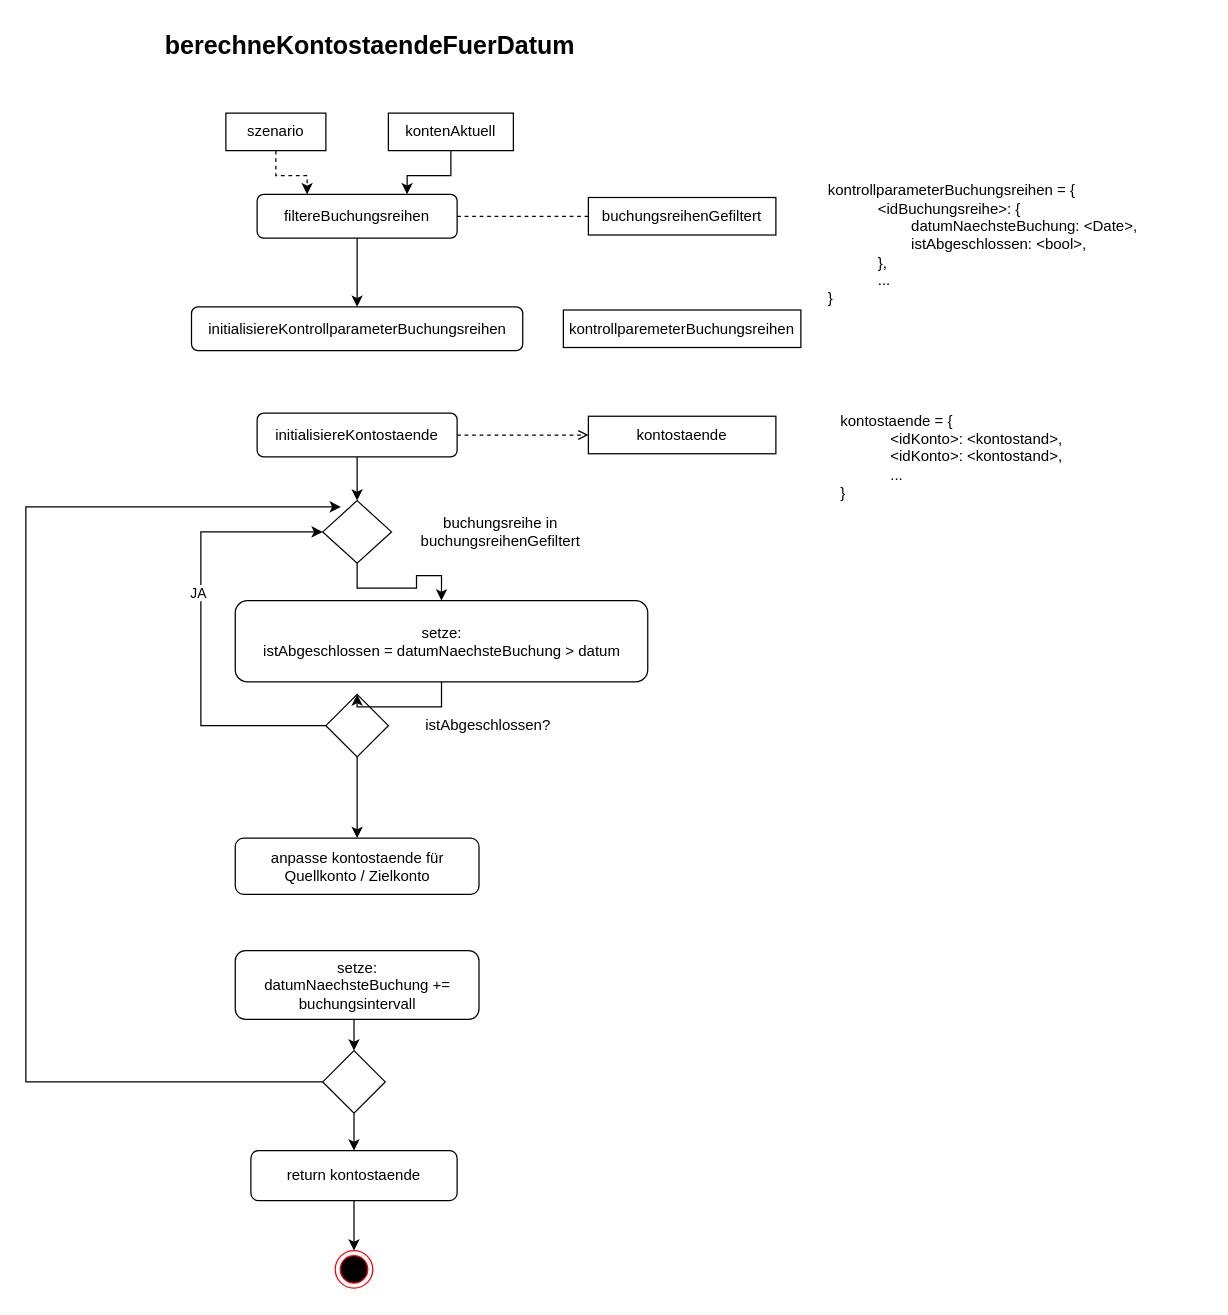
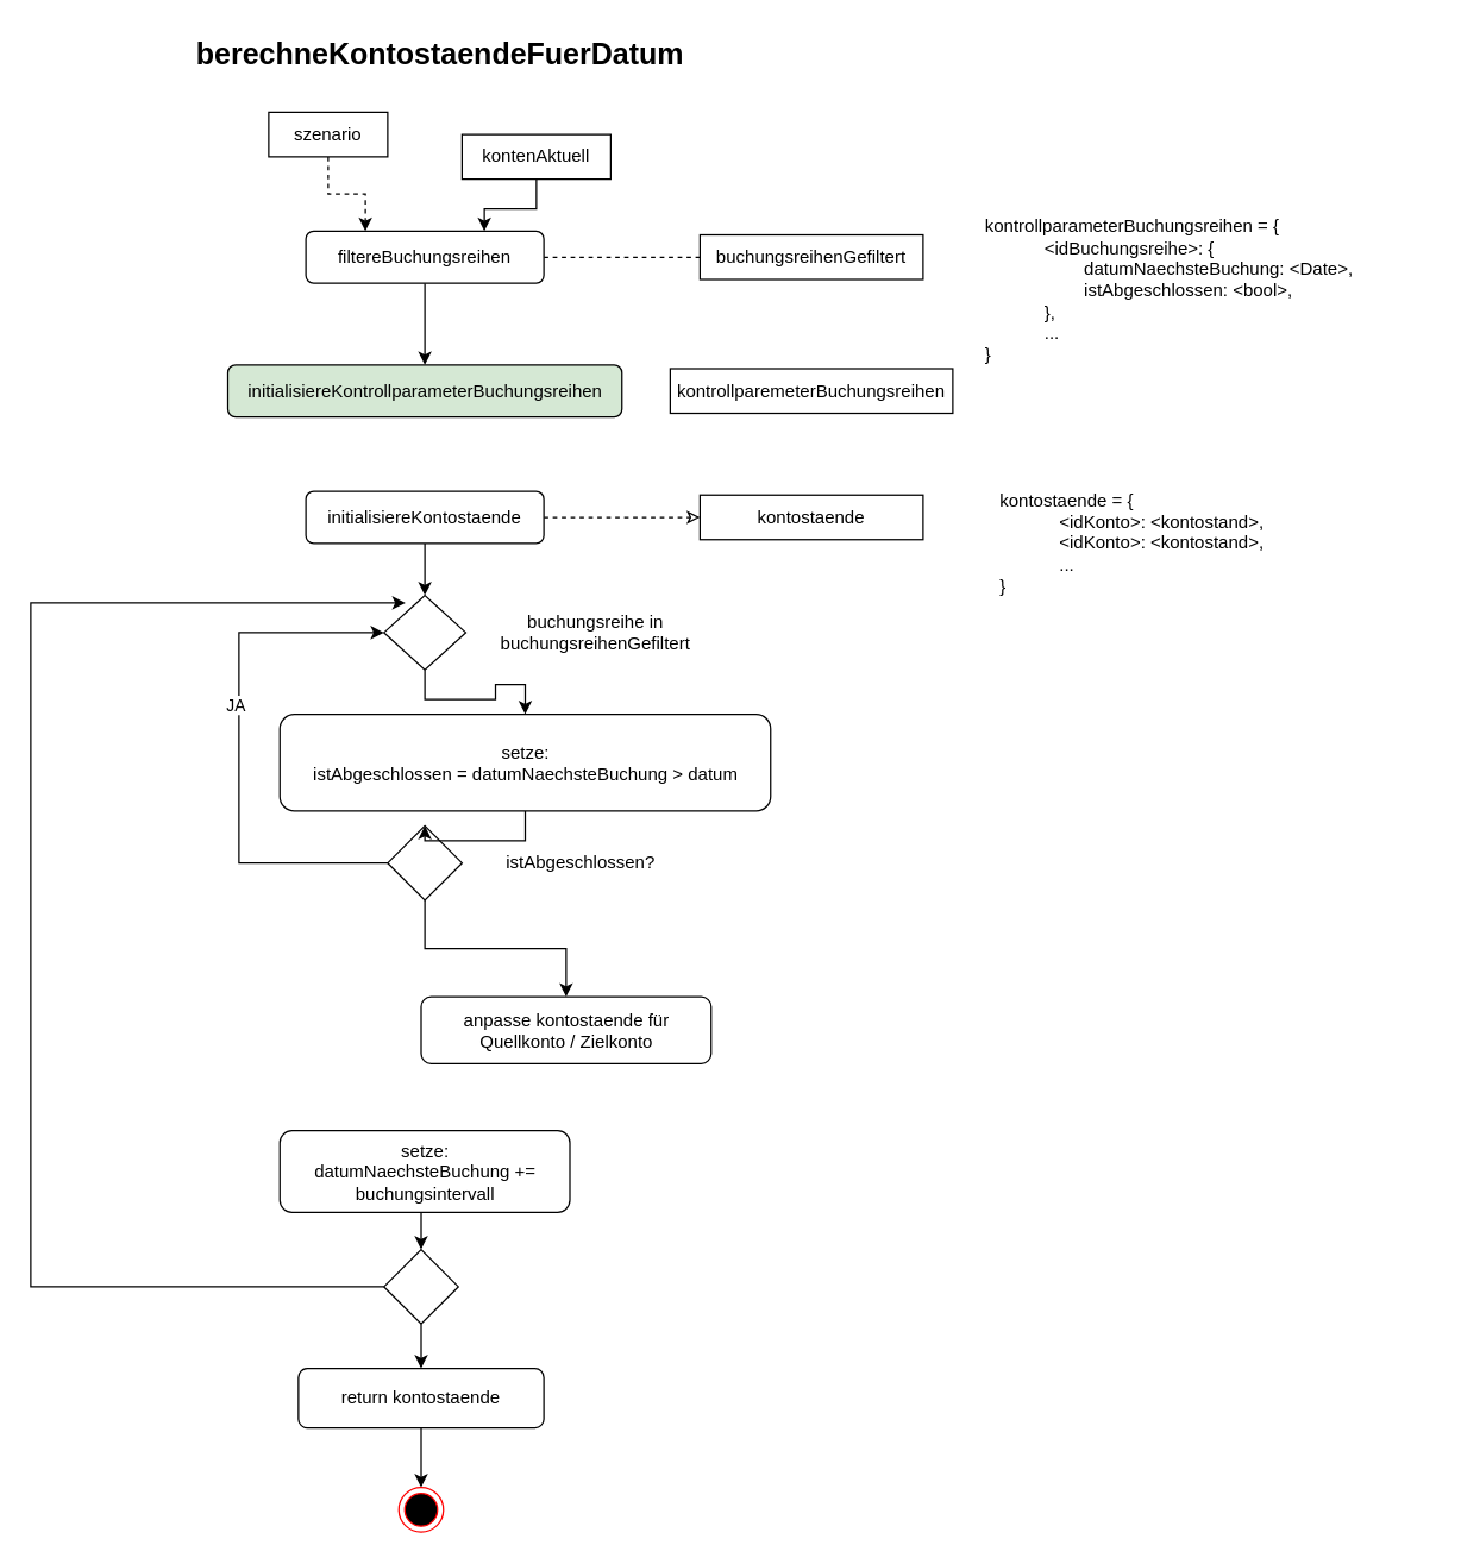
- <mxCell id="7" value="szenario" style="rounded=0;whiteSpace=wrap;html=1;" parent="1" vertex="1"><mxGeometry x="180" y="90" width="80" height="30" as="geometry" /></mxCell>
+ <mxCell id="7" value="szenario" style="rounded=0;whiteSpace=wrap;html=1;" parent="1" vertex="1"><mxGeometry x="180" y="75" width="80" height="30" as="geometry" /></mxCell>
- <mxCell id="16" value="initialisiereKontrollparameterBuchungsreihen" style="rounded=1;whiteSpace=wrap;html=1;" parent="1" vertex="1"><mxGeometry x="152.5" y="245" width="265" height="35" as="geometry" /></mxCell>
+ <mxCell id="16" value="initialisiereKontrollparameterBuchungsreihen" style="rounded=1;whiteSpace=wrap;html=1;fillColor=#d5e8d4;" parent="1" vertex="1"><mxGeometry x="152.5" y="245" width="265" height="35" as="geometry" /></mxCell>
- <mxCell id="13" style="edgeStyle=orthogonalEdgeStyle;rounded=0;orthogonalLoop=1;jettySize=auto;html=1;exitX=1;exitY=0.5;exitDx=0;exitDy=0;entryX=0;entryY=0.5;entryDx=0;entryDy=0;dashed=1;endArrow=open;endFill=0;" parent="1" source="14" target="15" edge="1"><mxGeometry relative="1" as="geometry" /></mxCell>
+ <mxCell id="13" style="edgeStyle=orthogonalEdgeStyle;rounded=0;orthogonalLoop=1;jettySize=auto;html=1;exitX=1;exitY=0.5;exitDx=0;exitDy=0;entryX=0;entryY=0.5;entryDx=0;entryDy=0;dashed=1;endArrow=classic;endFill=0;" parent="1" source="14" target="15" edge="1"><mxGeometry relative="1" as="geometry" /></mxCell>
- <mxCell id="28" value="anpasse kontostaende für Quellkonto / Zielkonto" style="rounded=1;whiteSpace=wrap;html=1;" parent="1" vertex="1"><mxGeometry x="187.5" y="670" width="195" height="45" as="geometry" /></mxCell>
+ <mxCell id="28" value="anpasse kontostaende für Quellkonto / Zielkonto" style="rounded=1;whiteSpace=wrap;html=1;" parent="1" vertex="1"><mxGeometry x="282.5" y="670" width="195" height="45" as="geometry" /></mxCell>
